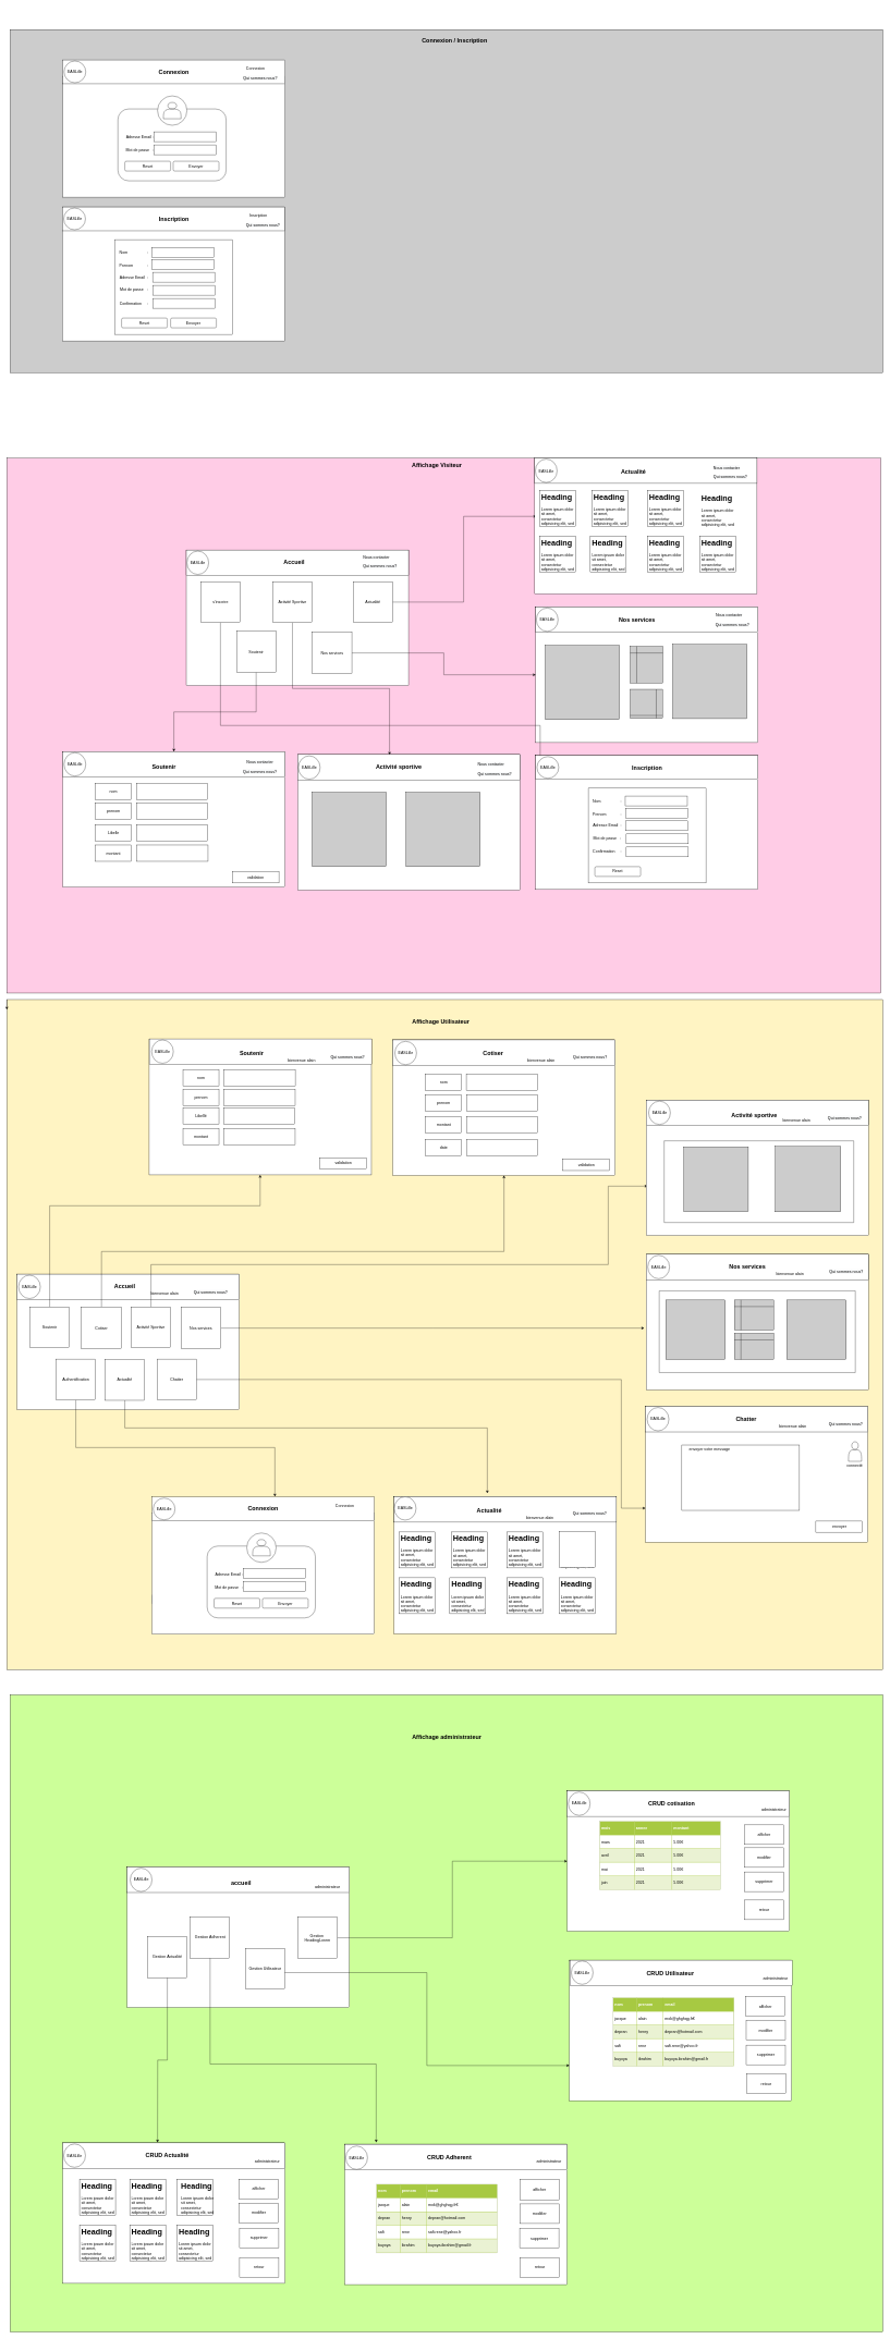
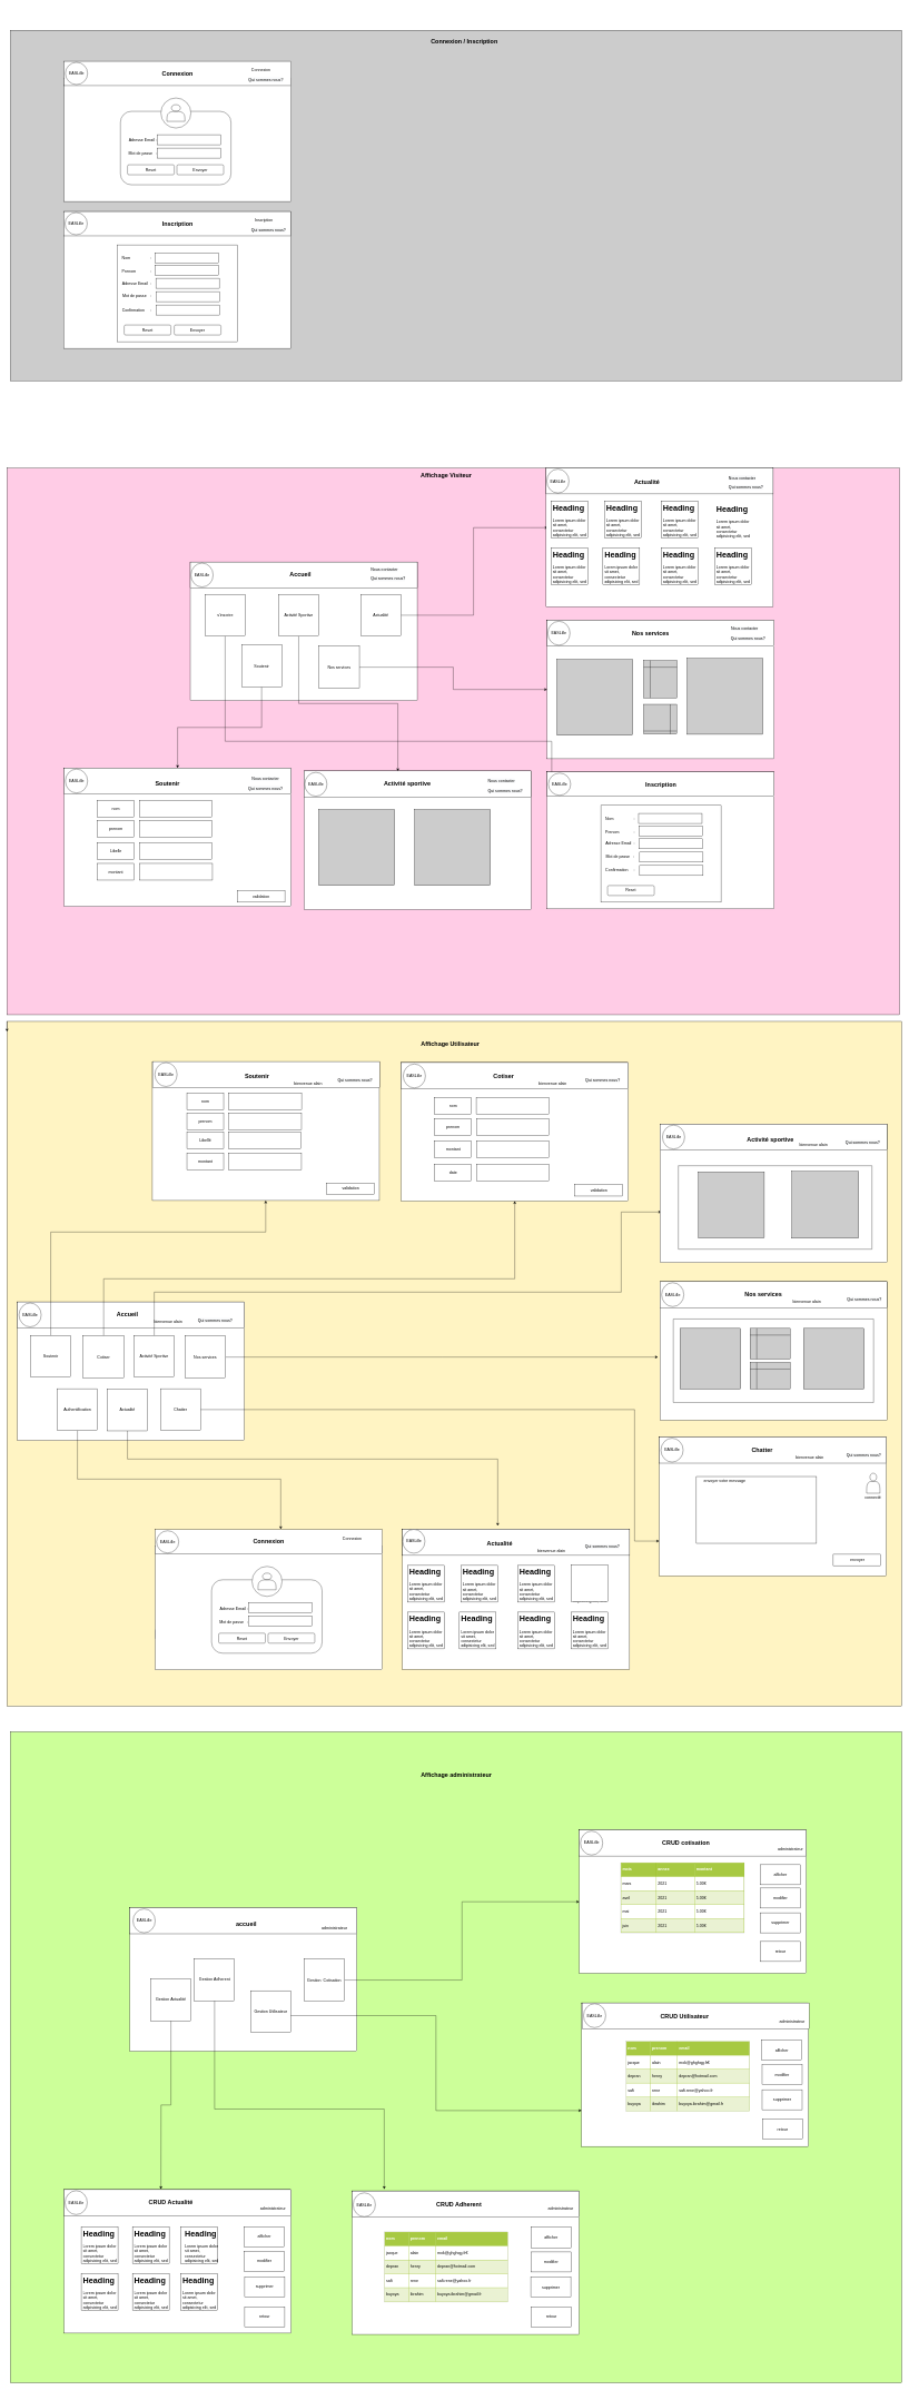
- <mxCell id="73" value="&lt;table border=&quot;1&quot; width=&quot;100%&quot; cellpadding=&quot;4&quot; style=&quot;width: 100% ; height: 100% ; border-collapse: collapse&quot;&gt;&lt;tbody&gt;&lt;tr style=&quot;background-color: #a7c942 ; color: #ffffff ; border: 1px solid #98bf21&quot;&gt;&lt;th align=&quot;left&quot;&gt;mois&amp;nbsp;&lt;/th&gt;&lt;th align=&quot;left&quot;&gt;annee&lt;/th&gt;&lt;th align=&quot;left&quot;&gt;montant&lt;/th&gt;&lt;/tr&gt;&lt;tr style=&quot;border: 1px solid #98bf21&quot;&gt;&lt;td&gt;mars&lt;/td&gt;&lt;td&gt;2021&lt;/td&gt;&lt;td&gt;5.00€&lt;/td&gt;&lt;/tr&gt;&lt;tr style=&quot;background-color: #eaf2d3 ; border: 1px solid #98bf21&quot;&gt;&lt;td&gt;avril&lt;/td&gt;&lt;td&gt;2021&lt;/td&gt;&lt;td&gt;5.00€&lt;/td&gt;&lt;/tr&gt;&lt;tr style=&quot;border: 1px solid #98bf21&quot;&gt;&lt;td&gt;mai&lt;/td&gt;&lt;td&gt;2021&lt;/td&gt;&lt;td&gt;5.00€&lt;/td&gt;&lt;/tr&gt;&lt;tr style=&quot;background-color: #eaf2d3 ; border: 1px solid #98bf21&quot;&gt;&lt;td&gt;juin&lt;/td&gt;&lt;td&gt;2021&lt;/td&gt;&lt;td&gt;5.00€&lt;/td&gt;&lt;/tr&gt;&lt;/tbody&gt;&lt;/table&gt;" style="text;html=1;strokeColor=#c0c0c0;fillColor=#ffffff;overflow=fill;rounded=0;" parent="1" vertex="1"><mxGeometry x="1833.5" y="5574" width="370" height="210" as="geometry" /></mxCell>
+ <mxCell id="73" value="&lt;table border=&quot;1&quot; width=&quot;100%&quot; cellpadding=&quot;4&quot; style=&quot;width: 100% ; height: 100% ; border-collapse: collapse&quot;&gt;&lt;tbody&gt;&lt;tr style=&quot;background-color: #a7c942 ; color: #ffffff ; border: 1px solid #98bf21&quot;&gt;&lt;th align=&quot;left&quot;&gt;mois&amp;nbsp;&lt;/th&gt;&lt;th align=&quot;left&quot;&gt;annee&lt;/th&gt;&lt;th align=&quot;left&quot;&gt;montant&lt;/th&gt;&lt;/tr&gt;&lt;tr style=&quot;border: 1px solid #98bf21&quot;&gt;&lt;td&gt;mars&lt;/td&gt;&lt;td&gt;2021&lt;/td&gt;&lt;td&gt;5.00€&lt;/td&gt;&lt;/tr&gt;&lt;tr style=&quot;background-color: #eaf2d3 ; border: 1px solid #98bf21&quot;&gt;&lt;td&gt;avril&lt;/td&gt;&lt;td&gt;2021&lt;/td&gt;&lt;td&gt;5.00€&lt;/td&gt;&lt;/tr&gt;&lt;tr style=&quot;border: 1px solid #98bf21&quot;&gt;&lt;td&gt;mai&lt;/td&gt;&lt;td&gt;2021&lt;/td&gt;&lt;td&gt;5.00€&lt;/td&gt;&lt;/tr&gt;&lt;tr style=&quot;background-color: #eaf2d3 ; border: 1px solid #98bf21&quot;&gt;&lt;td&gt;juin&lt;/td&gt;&lt;td&gt;2021&lt;/td&gt;&lt;td&gt;5.00€&lt;/td&gt;&lt;/tr&gt;&lt;/tbody&gt;&lt;/table&gt;" style="text;html=1;strokeColor=#c0c0c0;fillColor=#ffffff;overflow=fill;rounded=0;" parent="1" vertex="1"><mxGeometry x="1858.5" y="5579" width="370" height="210" as="geometry" /></mxCell>
- <mxCell id="31" value="Gestion&amp;nbsp; HeadingLorem" style="whiteSpace=wrap;html=1;aspect=fixed;" parent="1" vertex="1"><mxGeometry x="910" y="5867.5" width="121" height="126.04" as="geometry" /></mxCell>
+ <mxCell id="31" value="Gestion&amp;nbsp; Cotisation" style="whiteSpace=wrap;html=1;aspect=fixed;" parent="1" vertex="1"><mxGeometry x="910" y="5867.5" width="121" height="126.04" as="geometry" /></mxCell>
